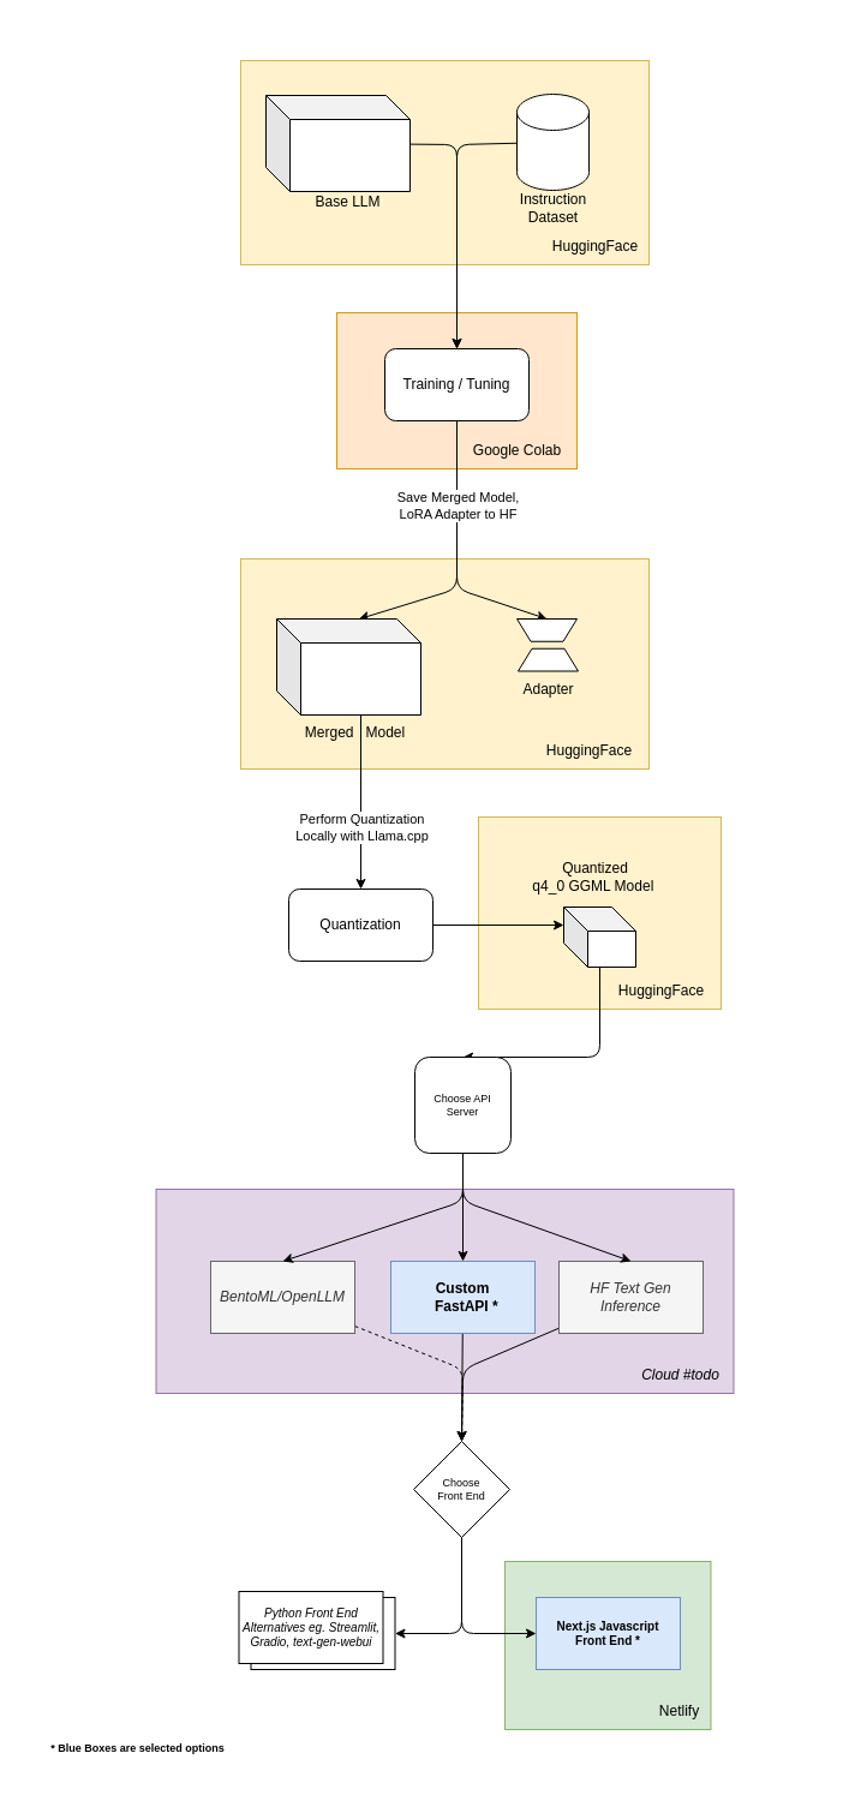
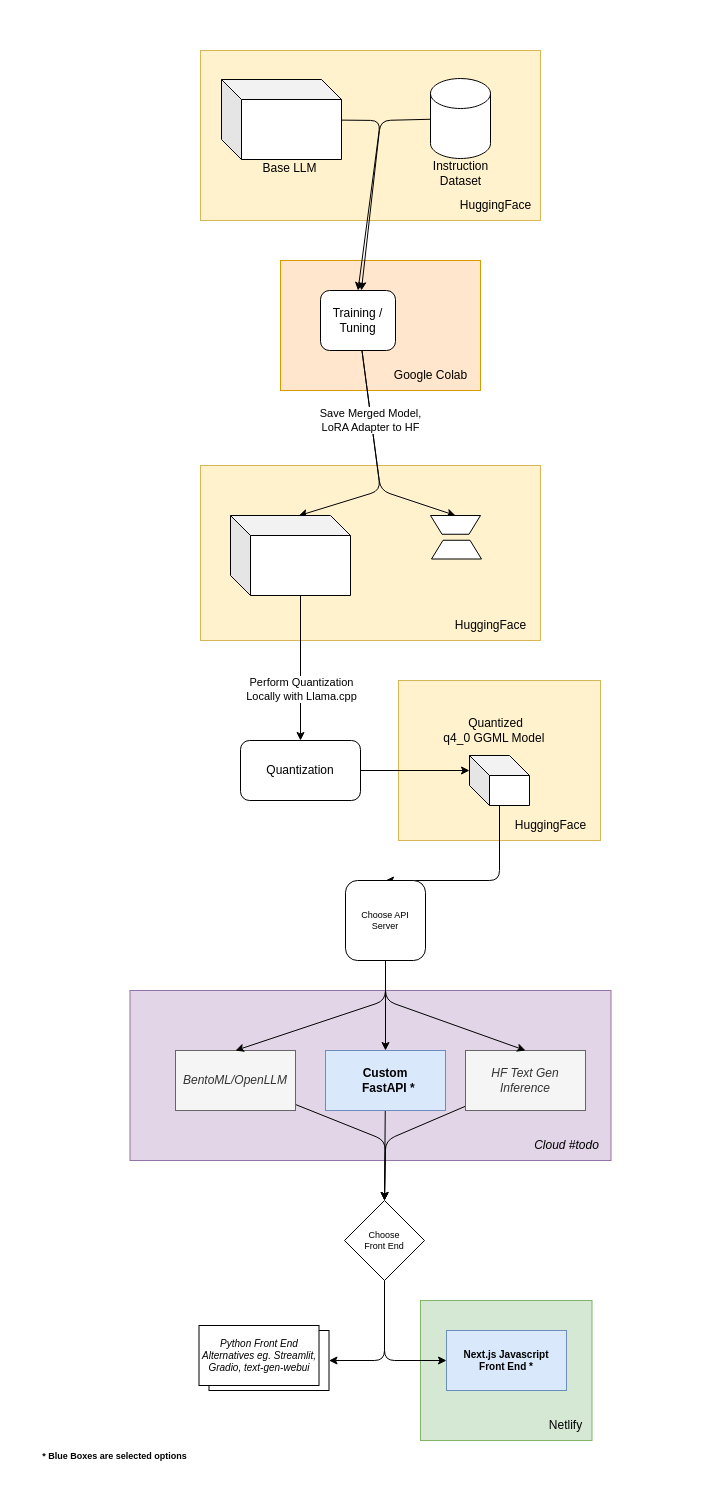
- <mxCell id="17" value="Training / Tuning" style="rounded=1;whiteSpace=wrap;html=1;" vertex="1" parent="1"><mxGeometry x="320" y="290" width="120" height="60" as="geometry" /></mxCell>
+ <mxCell id="17" value="Training / Tuning" style="rounded=1;whiteSpace=wrap;html=1;" vertex="1" parent="1"><mxGeometry x="320" y="290" width="75" height="60" as="geometry" /></mxCell>
- <mxCell id="35" value="Adapter" style="text;html=1;align=center;verticalAlign=middle;resizable=0;points=[];autosize=1;strokeColor=none;fillColor=none;" vertex="1" parent="1"><mxGeometry x="420.5" y="558.5" width="70" height="30" as="geometry" /></mxCell>
- <mxCell id="34" value="Merged&amp;nbsp; &amp;nbsp;Model" style="text;html=1;align=center;verticalAlign=middle;resizable=0;points=[];autosize=1;strokeColor=none;fillColor=none;" vertex="1" parent="1"><mxGeometry x="240" y="595" width="110" height="30" as="geometry" /></mxCell>
- <mxCell id="36" style="edgeStyle=none;html=1;entryX=0.5;entryY=0;entryDx=0;entryDy=0;fontSize=12;dashed=1;" edge="1" parent="1" source="37" target="49"><mxGeometry relative="1" as="geometry"><Array as="points"><mxPoint x="385" y="1140" /></Array></mxGeometry></mxCell>
+ <mxCell id="36" style="edgeStyle=none;html=1;entryX=0.5;entryY=0;entryDx=0;entryDy=0;fontSize=12;" edge="1" parent="1" source="37" target="49"><mxGeometry relative="1" as="geometry"><Array as="points"><mxPoint x="385" y="1140" /></Array></mxGeometry></mxCell>
